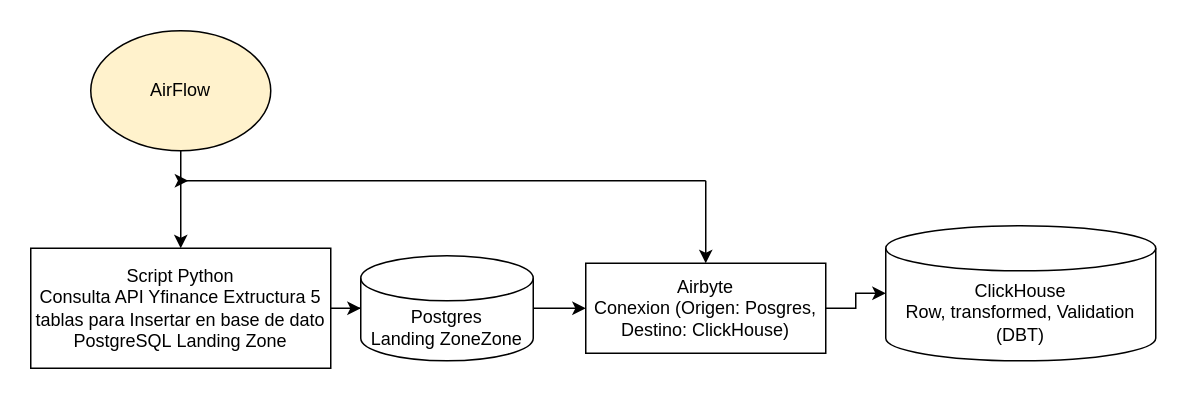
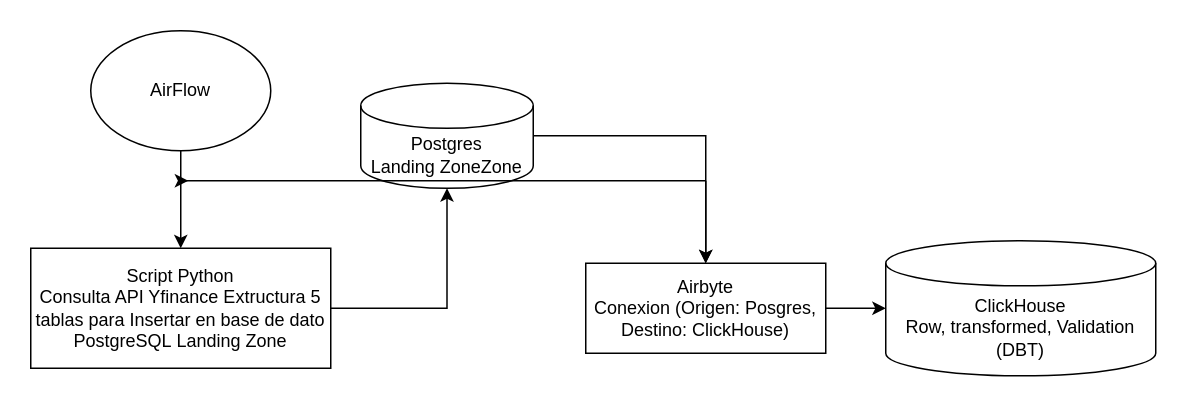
- <mxCell id="7" value="AirFlow" style="ellipse;whiteSpace=wrap;html=1;fillColor=#fff2cc;" vertex="1" parent="1"><mxGeometry x="60" y="20" width="120" height="80" as="geometry" /></mxCell>
+ <mxCell id="7" value="AirFlow" style="ellipse;whiteSpace=wrap;html=1;" vertex="1" parent="1"><mxGeometry x="60" y="20" width="120" height="80" as="geometry" /></mxCell>
- <mxCell id="8" value="ClickHouse&lt;div&gt;Row, transformed, Validation (DBT)&lt;/div&gt;" style="shape=cylinder3;whiteSpace=wrap;html=1;boundedLbl=1;backgroundOutline=1;size=15;" vertex="1" parent="1"><mxGeometry x="590" y="150" width="180" height="90" as="geometry" /></mxCell>
+ <mxCell id="8" value="ClickHouse&lt;div&gt;Row, transformed, Validation (DBT)&lt;/div&gt;" style="shape=cylinder3;whiteSpace=wrap;html=1;boundedLbl=1;backgroundOutline=1;size=15;" vertex="1" parent="1"><mxGeometry x="590" y="160" width="180" height="90" as="geometry" /></mxCell>
- <mxCell id="5" value="Postgres&lt;div&gt;Landing ZoneZone&lt;/div&gt;" style="shape=cylinder3;whiteSpace=wrap;html=1;boundedLbl=1;backgroundOutline=1;size=15;" vertex="1" parent="1"><mxGeometry x="240" y="170" width="115" height="70" as="geometry" /></mxCell>
+ <mxCell id="5" value="Postgres&lt;div&gt;Landing ZoneZone&lt;/div&gt;" style="shape=cylinder3;whiteSpace=wrap;html=1;boundedLbl=1;backgroundOutline=1;size=15;" vertex="1" parent="1"><mxGeometry x="240" y="55" width="115" height="70" as="geometry" /></mxCell>
